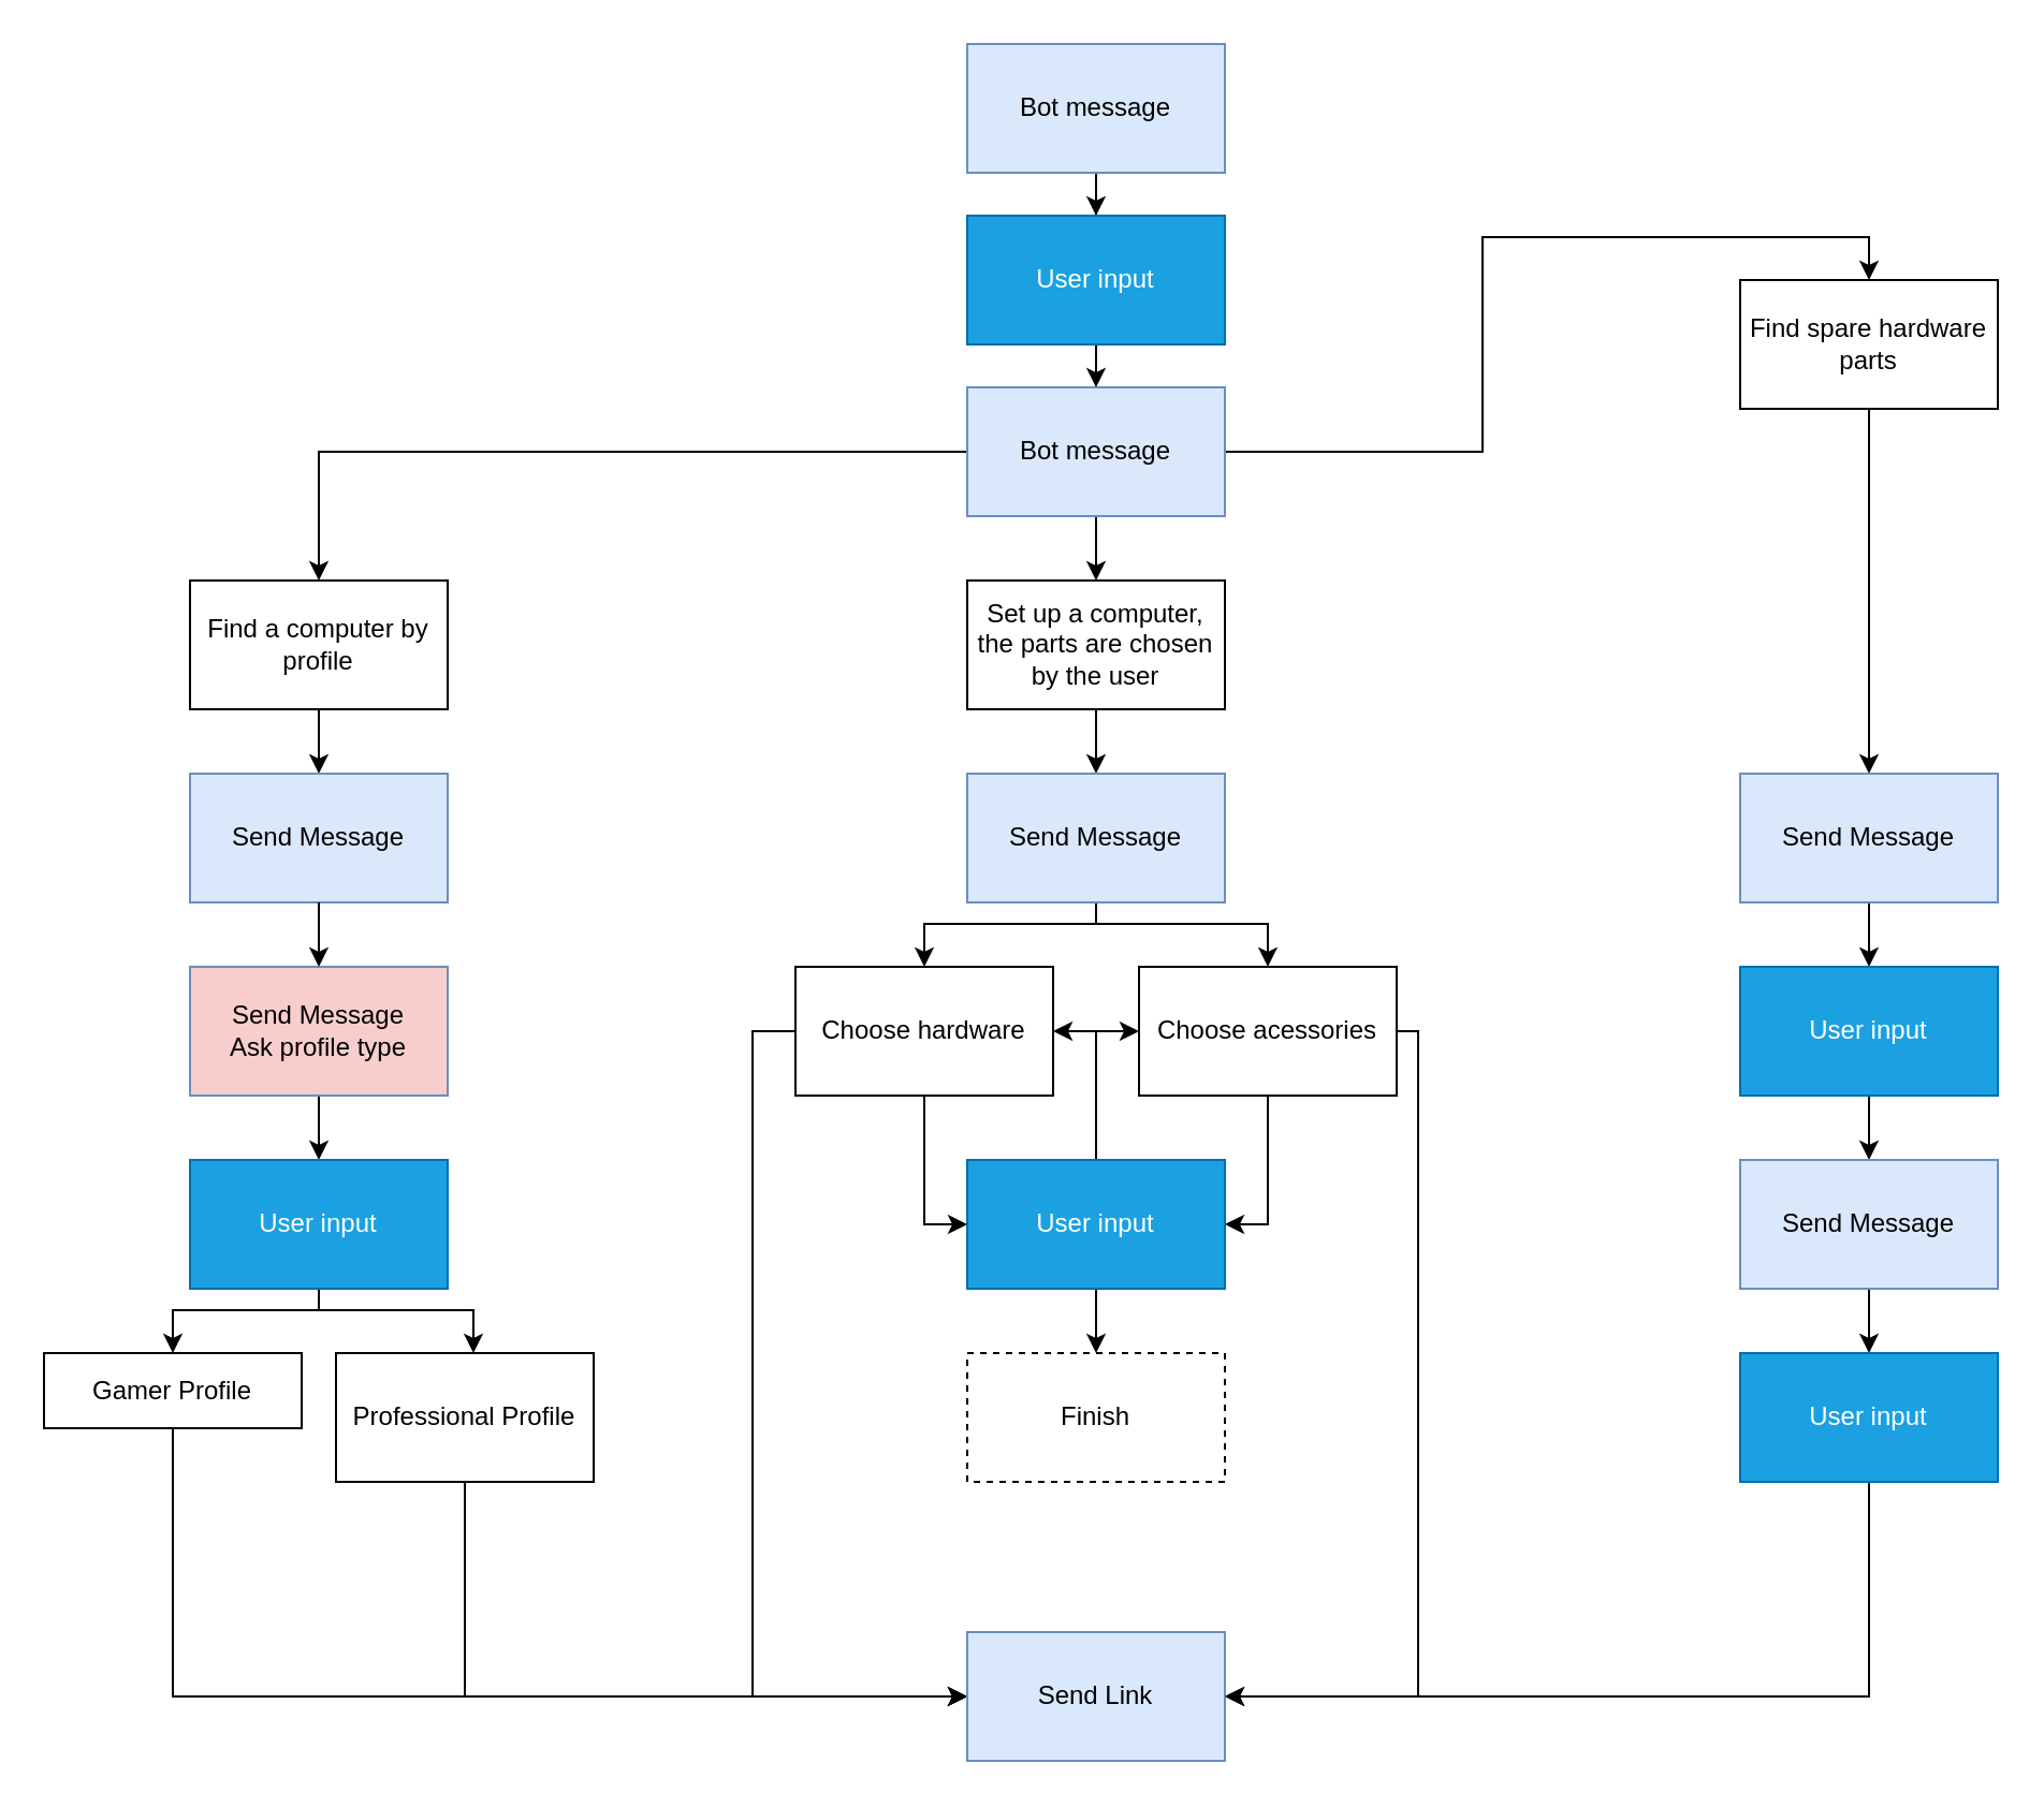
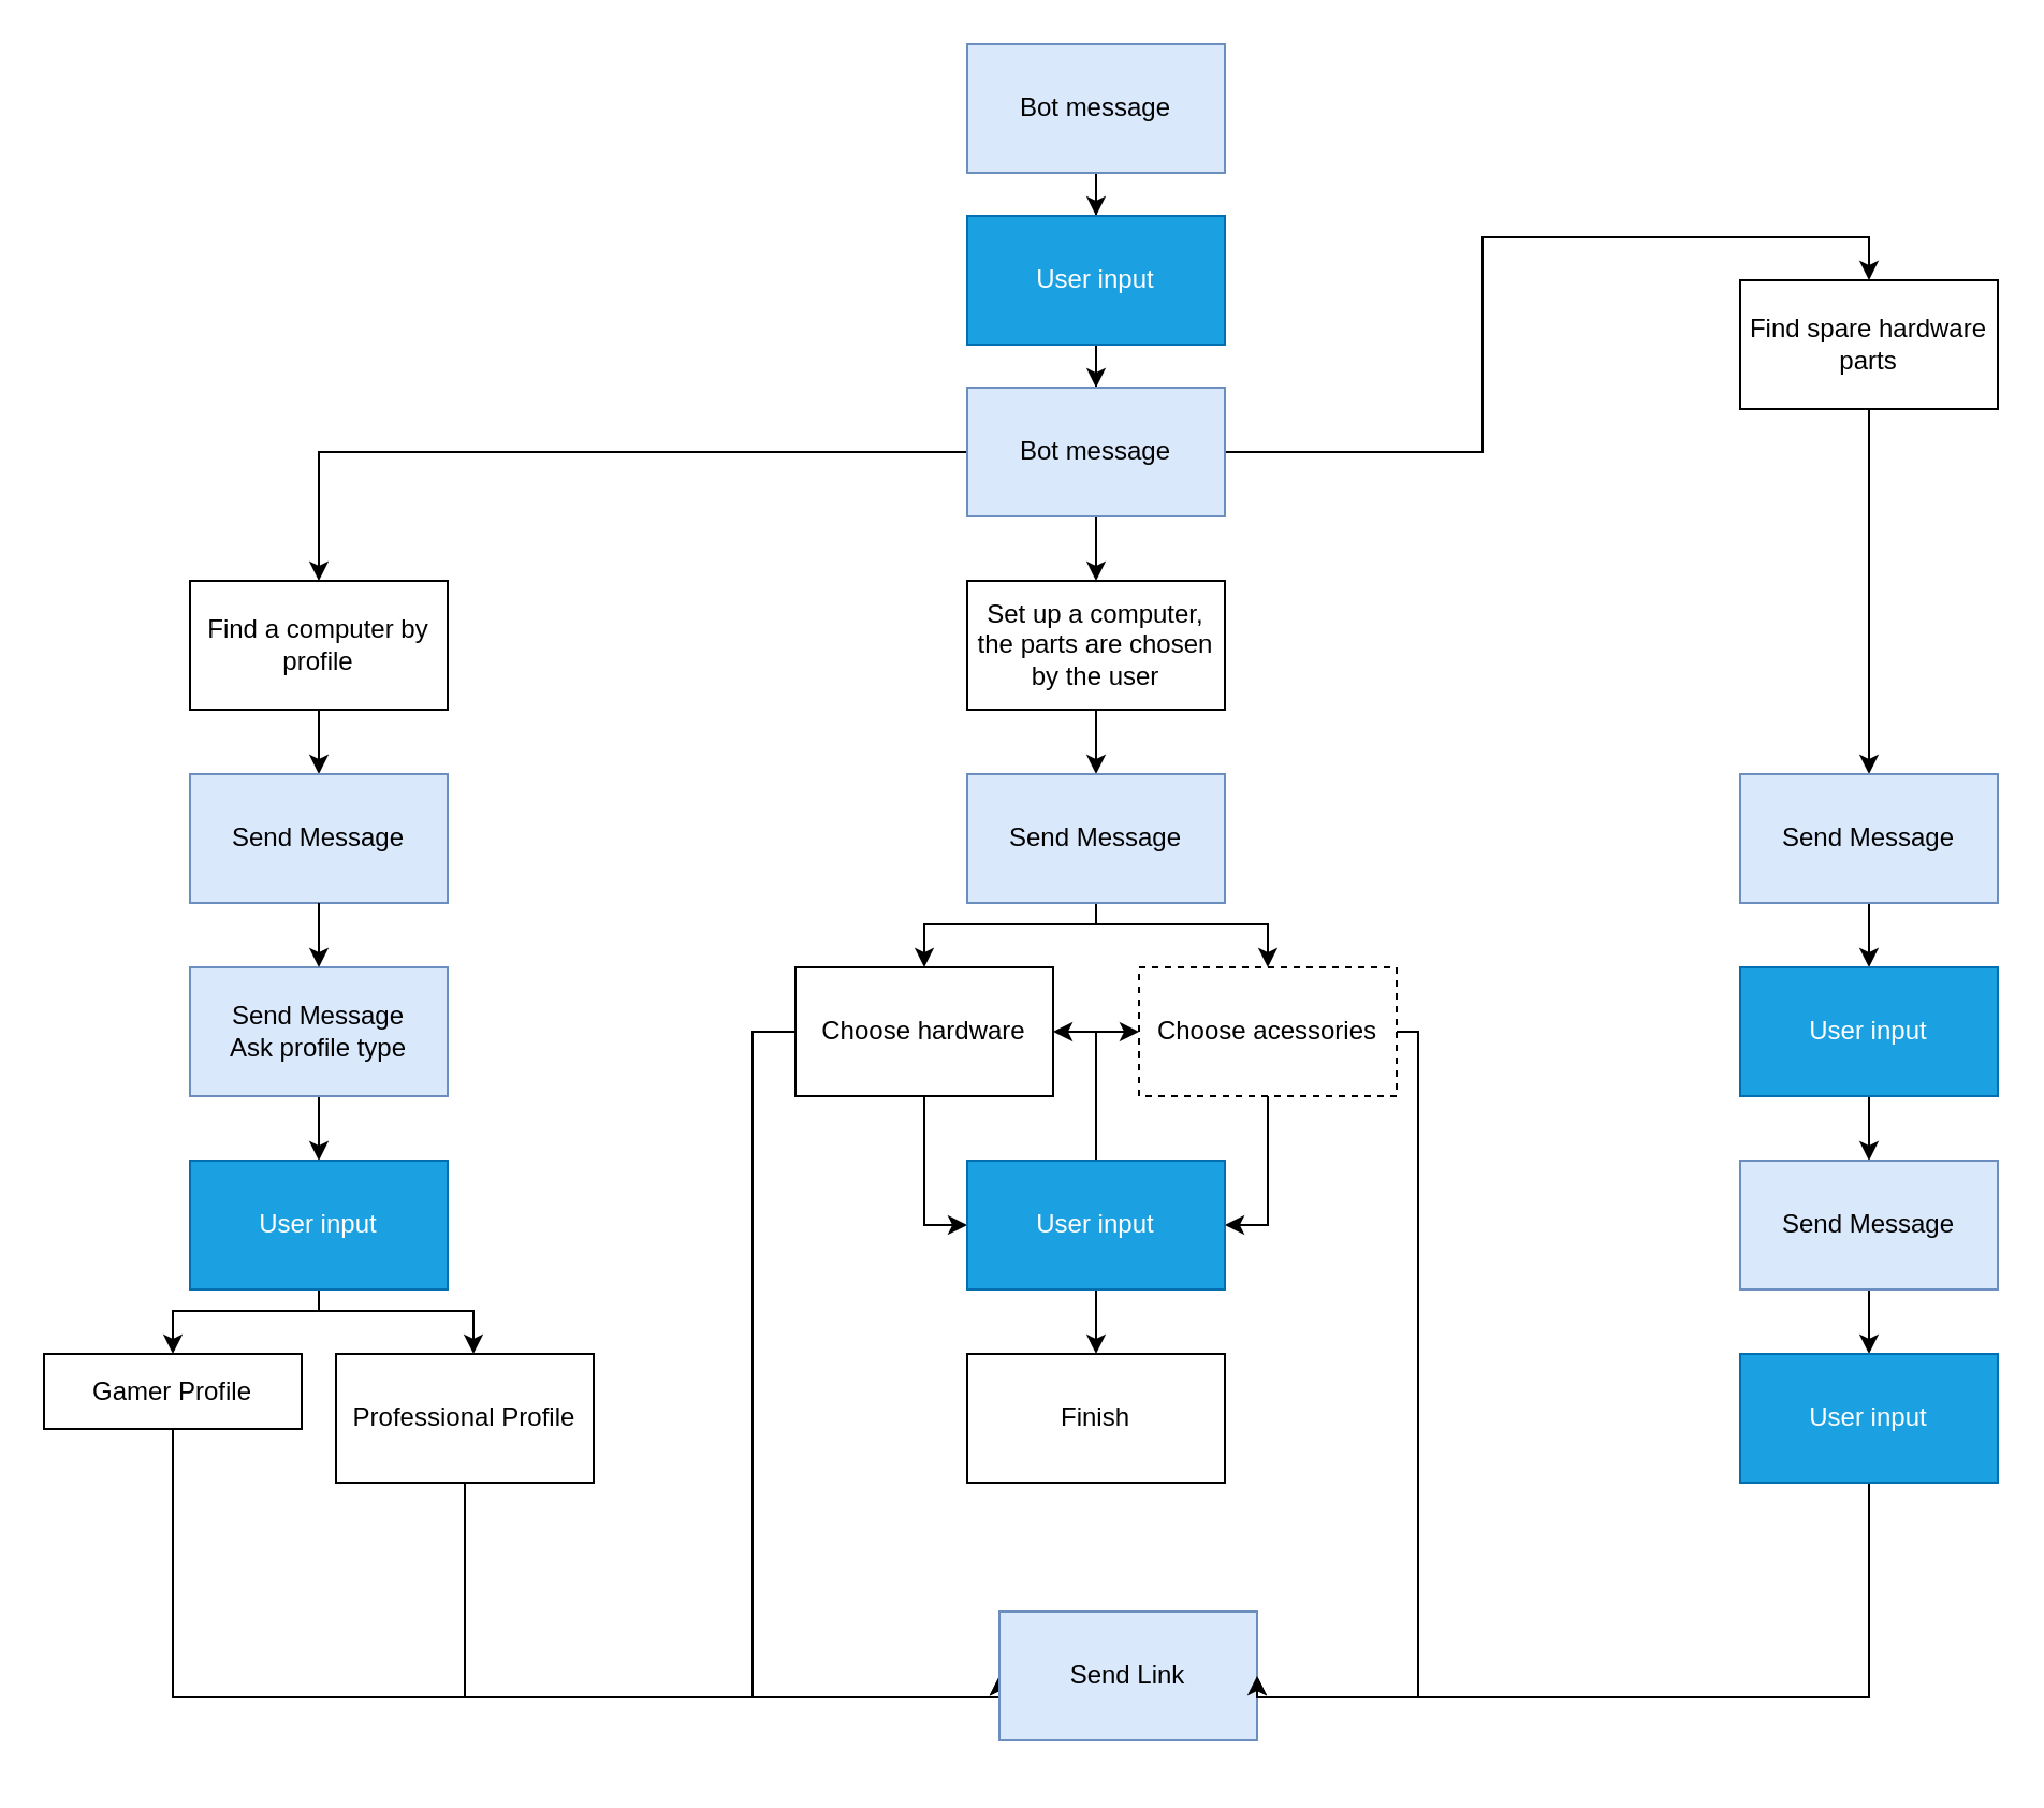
- <mxCell id="48" value="Send Message&lt;br&gt;Ask profile type" style="rounded=0;whiteSpace=wrap;html=1;fillColor=#f8cecc;strokeColor=#6c8ebf;" vertex="1" parent="1"><mxGeometry x="88" y="450" width="120" height="60" as="geometry" /></mxCell>
+ <mxCell id="48" value="Send Message&lt;br&gt;Ask profile type" style="rounded=0;whiteSpace=wrap;html=1;fillColor=#dae8fc;strokeColor=#6c8ebf;" vertex="1" parent="1"><mxGeometry x="88" y="450" width="120" height="60" as="geometry" /></mxCell>
- <mxCell id="29" value="Choose acessories" style="rounded=0;whiteSpace=wrap;html=1;" vertex="1" parent="1"><mxGeometry x="530" y="450" width="120" height="60" as="geometry" /></mxCell>
+ <mxCell id="29" value="Choose acessories" style="rounded=0;whiteSpace=wrap;html=1;dashed=1;" vertex="1" parent="1"><mxGeometry x="530" y="450" width="120" height="60" as="geometry" /></mxCell>
- <mxCell id="33" value="Finish" style="rounded=0;whiteSpace=wrap;html=1;dashed=1;" vertex="1" parent="1"><mxGeometry x="450" y="630" width="120" height="60" as="geometry" /></mxCell>
+ <mxCell id="33" value="Finish" style="rounded=0;whiteSpace=wrap;html=1;" vertex="1" parent="1"><mxGeometry x="450" y="630" width="120" height="60" as="geometry" /></mxCell>
- <mxCell id="37" value="Send Link" style="rounded=0;whiteSpace=wrap;html=1;fillColor=#dae8fc;strokeColor=#6c8ebf;" vertex="1" parent="1"><mxGeometry x="450" y="760" width="120" height="60" as="geometry" /></mxCell>
+ <mxCell id="37" value="Send Link" style="rounded=0;whiteSpace=wrap;html=1;fillColor=#dae8fc;strokeColor=#6c8ebf;" vertex="1" parent="1"><mxGeometry x="465" y="750" width="120" height="60" as="geometry" /></mxCell>
